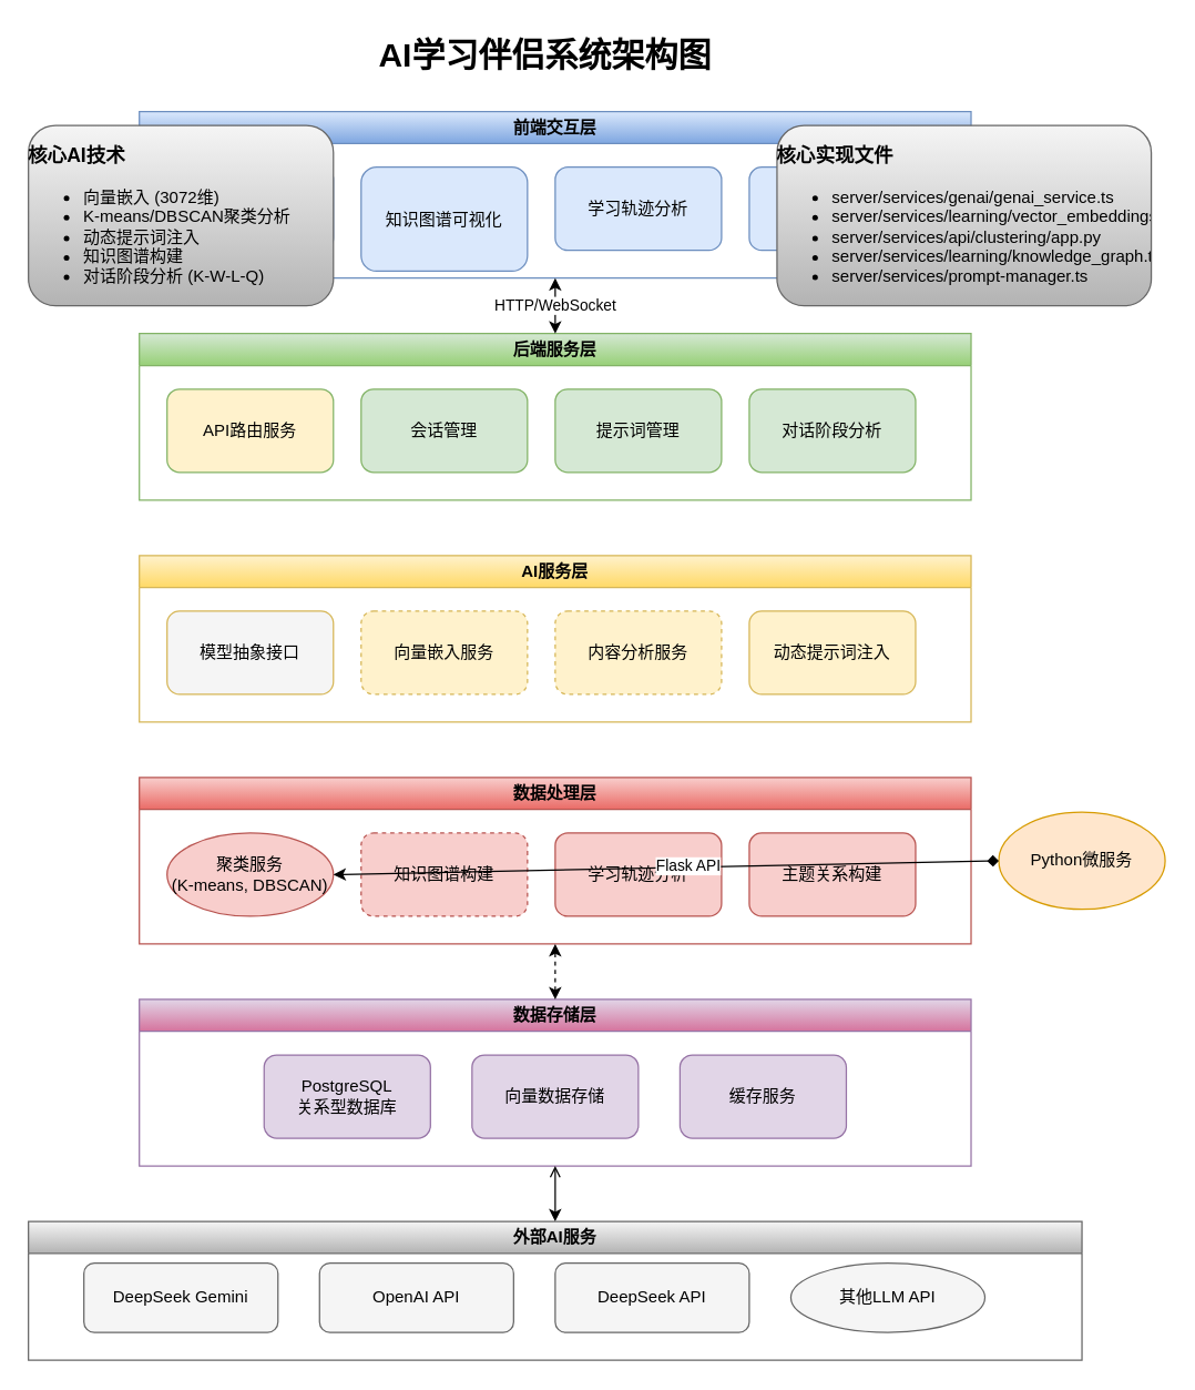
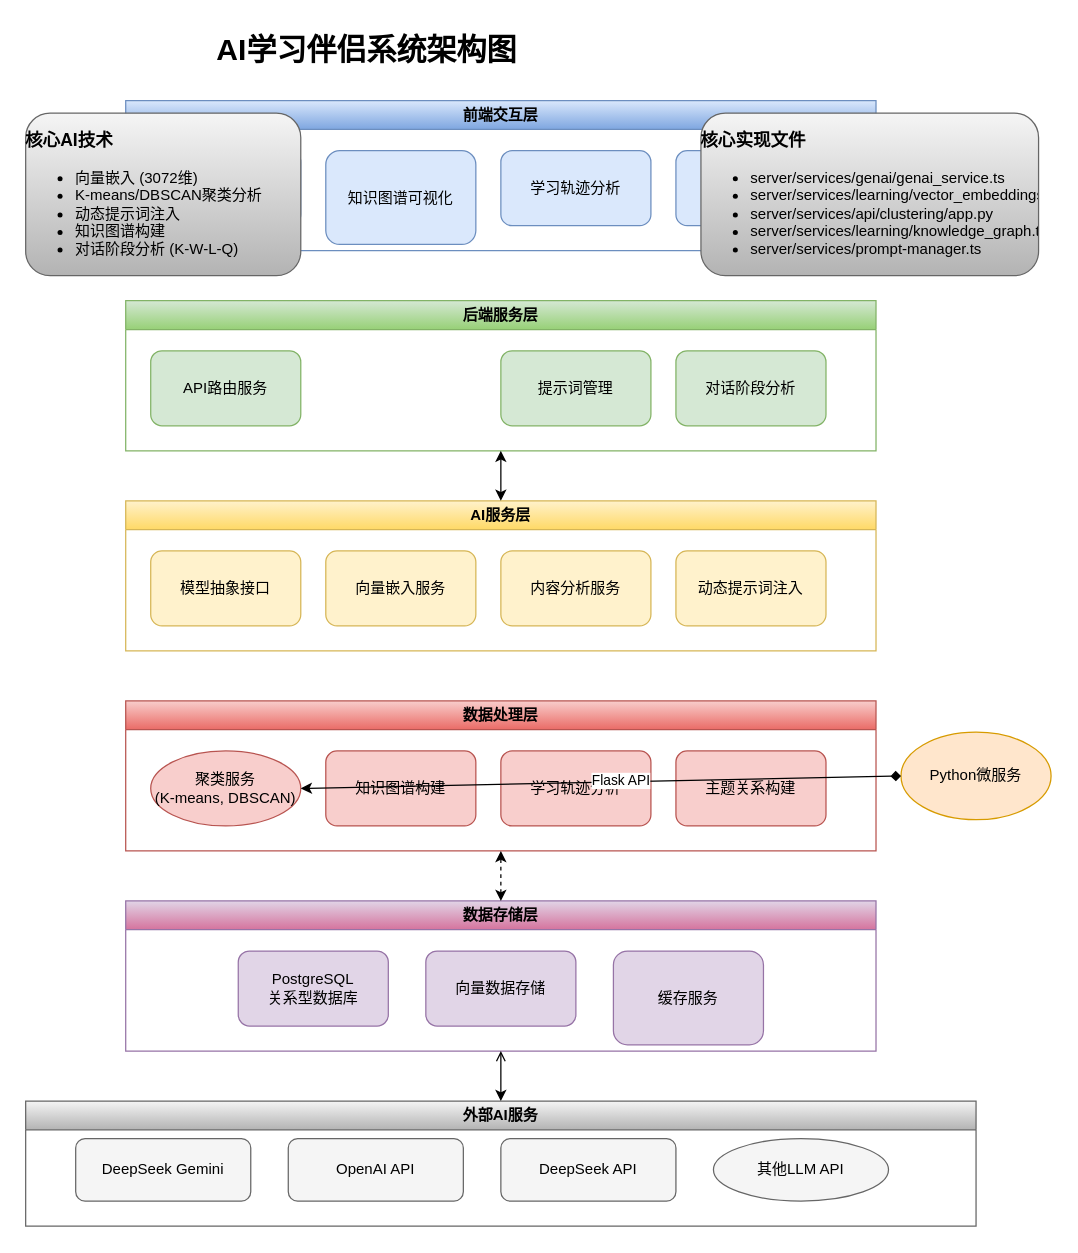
- <mxCell id="2" value="&lt;font style=&quot;font-size: 24px;&quot;&gt;AI学习伴侣系统架构图&lt;/font&gt;" style="text;html=1;strokeColor=none;fillColor=none;align=center;verticalAlign=middle;whiteSpace=wrap;rounded=0;fontStyle=1" vertex="1" parent="1"><mxGeometry x="238" y="20" width="310" height="40" as="geometry" /></mxCell>
+ <mxCell id="2" value="&lt;font style=&quot;font-size: 24px;&quot;&gt;AI学习伴侣系统架构图&lt;/font&gt;" style="text;html=1;strokeColor=none;fillColor=none;align=center;verticalAlign=middle;whiteSpace=wrap;rounded=0;fontStyle=1" vertex="1" parent="1"><mxGeometry x="138" y="20" width="310" height="40" as="geometry" /></mxCell>
- <mxCell id="33" value="" style="endArrow=classic;startArrow=classic;html=1;rounded=0;entryX=0.5;entryY=1;entryDx=0;entryDy=0;exitX=0.5;exitY=0;exitDx=0;exitDy=0;" edge="1" parent="1" source="8" target="3"><mxGeometry width="50" height="50" relative="1" as="geometry"><mxPoint x="370" y="230" as="sourcePoint" /><mxPoint x="420" y="180" as="targetPoint" /></mxGeometry></mxCell>
- <mxCell id="34" value="HTTP/WebSocket" style="edgeLabel;html=1;align=center;verticalAlign=middle;resizable=0;points=[];" vertex="1" connectable="0" parent="33"><mxGeometry x="0.067" y="1" relative="1" as="geometry"><mxPoint as="offset" /></mxGeometry></mxCell>
- <mxCell id="9" value="API路由服务" style="rounded=1;whiteSpace=wrap;html=1;fillColor=#fff2cc;strokeColor=#82b366;" vertex="1" parent="8"><mxGeometry x="20" y="40" width="120" height="60" as="geometry" /></mxCell>
+ <mxCell id="9" value="API路由服务" style="rounded=1;whiteSpace=wrap;html=1;fillColor=#d5e8d4;strokeColor=#82b366;" vertex="1" parent="8"><mxGeometry x="20" y="40" width="120" height="60" as="geometry" /></mxCell>
- <mxCell id="10" value="会话管理" style="rounded=1;whiteSpace=wrap;html=1;fillColor=#d5e8d4;strokeColor=#82b366;" vertex="1" parent="8"><mxGeometry x="160" y="40" width="120" height="60" as="geometry" /></mxCell>
+ <mxCell id="35" value="" style="endArrow=classic;startArrow=classic;html=1;rounded=0;entryX=0.5;entryY=1;entryDx=0;entryDy=0;exitX=0.5;exitY=0;exitDx=0;exitDy=0;" edge="1" parent="1" source="13" target="8"><mxGeometry width="50" height="50" relative="1" as="geometry"><mxPoint x="370" y="390" as="sourcePoint" /><mxPoint x="420" y="340" as="targetPoint" /></mxGeometry></mxCell>
- <mxCell id="14" value="模型抽象接口" style="rounded=1;whiteSpace=wrap;html=1;fillColor=#f5f5f5;strokeColor=#d6b656;" vertex="1" parent="13"><mxGeometry x="20" y="40" width="120" height="60" as="geometry" /></mxCell>
+ <mxCell id="14" value="模型抽象接口" style="rounded=1;whiteSpace=wrap;html=1;fillColor=#fff2cc;strokeColor=#d6b656;" vertex="1" parent="13"><mxGeometry x="20" y="40" width="120" height="60" as="geometry" /></mxCell>
- <mxCell id="15" value="向量嵌入服务" style="rounded=1;whiteSpace=wrap;html=1;fillColor=#fff2cc;strokeColor=#d6b656;dashed=1;" vertex="1" parent="13"><mxGeometry x="160" y="40" width="120" height="60" as="geometry" /></mxCell>
+ <mxCell id="15" value="向量嵌入服务" style="rounded=1;whiteSpace=wrap;html=1;fillColor=#fff2cc;strokeColor=#d6b656;" vertex="1" parent="13"><mxGeometry x="160" y="40" width="120" height="60" as="geometry" /></mxCell>
- <mxCell id="16" value="内容分析服务" style="rounded=1;whiteSpace=wrap;html=1;fillColor=#fff2cc;strokeColor=#d6b656;dashed=1;" vertex="1" parent="13"><mxGeometry x="300" y="40" width="120" height="60" as="geometry" /></mxCell>
+ <mxCell id="16" value="内容分析服务" style="rounded=1;whiteSpace=wrap;html=1;fillColor=#fff2cc;strokeColor=#d6b656;" vertex="1" parent="13"><mxGeometry x="300" y="40" width="120" height="60" as="geometry" /></mxCell>
- <mxCell id="20" value="知识图谱构建" style="rounded=1;whiteSpace=wrap;html=1;fillColor=#f8cecc;strokeColor=#b85450;dashed=1;" vertex="1" parent="18"><mxGeometry x="160" y="40" width="120" height="60" as="geometry" /></mxCell>
+ <mxCell id="20" value="知识图谱构建" style="rounded=1;whiteSpace=wrap;html=1;fillColor=#f8cecc;strokeColor=#b85450;" vertex="1" parent="18"><mxGeometry x="160" y="40" width="120" height="60" as="geometry" /></mxCell>
- <mxCell id="26" value="缓存服务" style="rounded=1;whiteSpace=wrap;html=1;fillColor=#e1d5e7;strokeColor=#9673a6;" vertex="1" parent="23"><mxGeometry x="390" y="40" width="120" height="60" as="geometry" /></mxCell>
+ <mxCell id="26" value="缓存服务" style="rounded=1;whiteSpace=wrap;html=1;fillColor=#e1d5e7;strokeColor=#9673a6;" vertex="1" parent="23"><mxGeometry x="390" y="40" width="120" height="75" as="geometry" /></mxCell>
